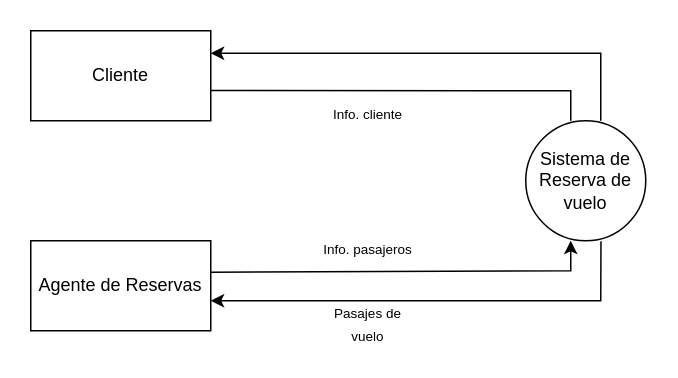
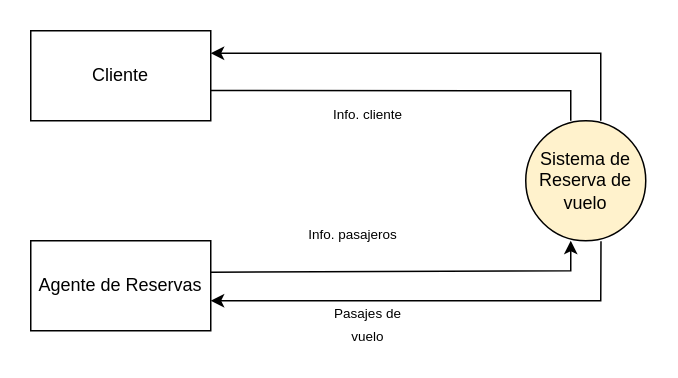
- <mxCell id="2" value="Sistema de Reserva de vuelo" style="ellipse;whiteSpace=wrap;html=1;aspect=fixed;" vertex="1" parent="1"><mxGeometry x="350" y="80" width="80" height="80" as="geometry" /></mxCell>
+ <mxCell id="2" value="Sistema de Reserva de vuelo" style="ellipse;whiteSpace=wrap;html=1;aspect=fixed;fillColor=#fff2cc;" vertex="1" parent="1"><mxGeometry x="350" y="80" width="80" height="80" as="geometry" /></mxCell>
- <mxCell id="10" value="&lt;font style=&quot;font-size: 9px;&quot;&gt;Info. pasajeros&lt;/font&gt;" style="text;html=1;strokeColor=none;fillColor=none;align=center;verticalAlign=middle;whiteSpace=wrap;rounded=0;" vertex="1" parent="1"><mxGeometry x="200" y="150" width="90" height="30" as="geometry" /></mxCell>
+ <mxCell id="10" value="&lt;font style=&quot;font-size: 9px;&quot;&gt;Info. pasajeros&lt;/font&gt;" style="text;html=1;strokeColor=none;fillColor=none;align=center;verticalAlign=middle;whiteSpace=wrap;rounded=0;" vertex="1" parent="1"><mxGeometry x="190" y="140" width="90" height="30" as="geometry" /></mxCell>
